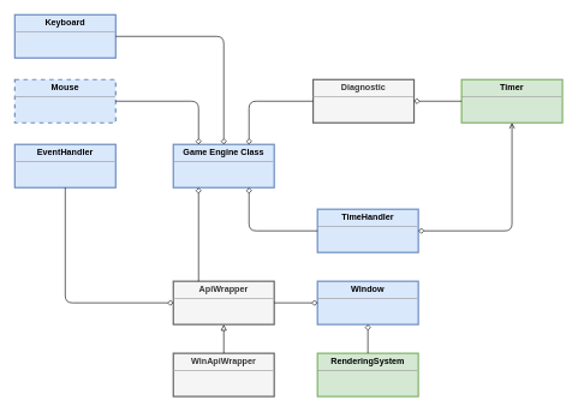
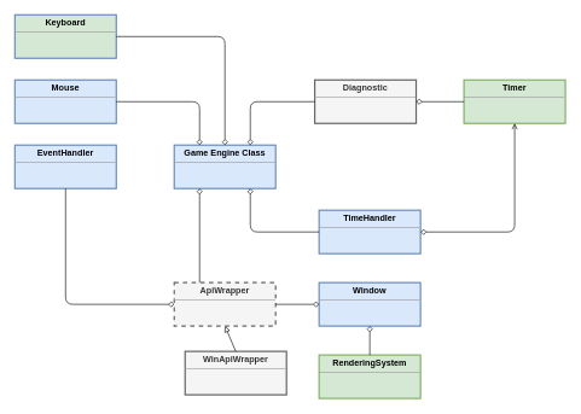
- <mxCell id="16" value="&lt;p style=&quot;margin: 0px ; margin-top: 4px ; text-align: center&quot;&gt;&lt;b&gt;Keyboard&lt;/b&gt;&lt;/p&gt;&lt;hr size=&quot;1&quot;&gt;&lt;div style=&quot;height: 2px&quot;&gt;&lt;/div&gt;" style="verticalAlign=top;align=left;overflow=fill;fontSize=12;fontFamily=Helvetica;html=1;fillColor=#dae8fc;strokeColor=#6c8ebf;strokeWidth=2;" vertex="1" parent="1"><mxGeometry x="20" y="20" width="140" height="60" as="geometry" /></mxCell>
+ <mxCell id="16" value="&lt;p style=&quot;margin: 0px ; margin-top: 4px ; text-align: center&quot;&gt;&lt;b&gt;Keyboard&lt;/b&gt;&lt;/p&gt;&lt;hr size=&quot;1&quot;&gt;&lt;div style=&quot;height: 2px&quot;&gt;&lt;/div&gt;" style="verticalAlign=top;align=left;overflow=fill;fontSize=12;fontFamily=Helvetica;html=1;fillColor=#d5e8d4;strokeColor=#6c8ebf;strokeWidth=2;" vertex="1" parent="1"><mxGeometry x="20" y="20" width="140" height="60" as="geometry" /></mxCell>
- <mxCell id="15" value="&lt;p style=&quot;margin: 0px ; margin-top: 4px ; text-align: center&quot;&gt;&lt;b&gt;Mouse&lt;/b&gt;&lt;/p&gt;&lt;hr size=&quot;1&quot;&gt;&lt;div style=&quot;height: 2px&quot;&gt;&lt;/div&gt;" style="verticalAlign=top;align=left;overflow=fill;fontSize=12;fontFamily=Helvetica;html=1;fillColor=#dae8fc;strokeColor=#6c8ebf;strokeWidth=2;dashed=1;" vertex="1" parent="1"><mxGeometry x="20" y="110" width="140" height="60" as="geometry" /></mxCell>
+ <mxCell id="15" value="&lt;p style=&quot;margin: 0px ; margin-top: 4px ; text-align: center&quot;&gt;&lt;b&gt;Mouse&lt;/b&gt;&lt;/p&gt;&lt;hr size=&quot;1&quot;&gt;&lt;div style=&quot;height: 2px&quot;&gt;&lt;/div&gt;" style="verticalAlign=top;align=left;overflow=fill;fontSize=12;fontFamily=Helvetica;html=1;fillColor=#dae8fc;strokeColor=#6c8ebf;strokeWidth=2;" vertex="1" parent="1"><mxGeometry x="20" y="110" width="140" height="60" as="geometry" /></mxCell>
- <mxCell id="4" value="&lt;p style=&quot;margin: 0px ; margin-top: 4px ; text-align: center&quot;&gt;&lt;b&gt;ApiWrapper&lt;/b&gt;&lt;/p&gt;&lt;hr size=&quot;1&quot;&gt;&lt;div style=&quot;height: 2px&quot;&gt;&lt;/div&gt;" style="verticalAlign=top;align=left;overflow=fill;fontSize=12;fontFamily=Helvetica;html=1;fillColor=#f5f5f5;strokeColor=#666666;fontColor=#333333;strokeWidth=2;" vertex="1" parent="1"><mxGeometry x="240" y="390" width="140" height="60" as="geometry" /></mxCell>
+ <mxCell id="4" value="&lt;p style=&quot;margin: 0px ; margin-top: 4px ; text-align: center&quot;&gt;&lt;b&gt;ApiWrapper&lt;/b&gt;&lt;/p&gt;&lt;hr size=&quot;1&quot;&gt;&lt;div style=&quot;height: 2px&quot;&gt;&lt;/div&gt;" style="verticalAlign=top;align=left;overflow=fill;fontSize=12;fontFamily=Helvetica;html=1;fillColor=#f5f5f5;strokeColor=#666666;fontColor=#333333;strokeWidth=2;dashed=1;" vertex="1" parent="1"><mxGeometry x="240" y="390" width="140" height="60" as="geometry" /></mxCell>
- <mxCell id="7" value="&lt;p style=&quot;margin: 0px ; margin-top: 4px ; text-align: center&quot;&gt;&lt;b&gt;WinApiWrapper&lt;/b&gt;&lt;/p&gt;&lt;hr size=&quot;1&quot;&gt;&lt;div style=&quot;height: 2px&quot;&gt;&lt;/div&gt;" style="verticalAlign=top;align=left;overflow=fill;fontSize=12;fontFamily=Helvetica;html=1;fillColor=#f5f5f5;strokeColor=#666666;fontColor=#333333;strokeWidth=2;" vertex="1" parent="1"><mxGeometry x="240" y="490" width="140" height="60" as="geometry" /></mxCell>
+ <mxCell id="7" value="&lt;p style=&quot;margin: 0px ; margin-top: 4px ; text-align: center&quot;&gt;&lt;b&gt;WinApiWrapper&lt;/b&gt;&lt;/p&gt;&lt;hr size=&quot;1&quot;&gt;&lt;div style=&quot;height: 2px&quot;&gt;&lt;/div&gt;" style="verticalAlign=top;align=left;overflow=fill;fontSize=12;fontFamily=Helvetica;html=1;fillColor=#f5f5f5;strokeColor=#666666;fontColor=#333333;strokeWidth=2;" vertex="1" parent="1"><mxGeometry x="255" y="485" width="140" height="60" as="geometry" /></mxCell>
